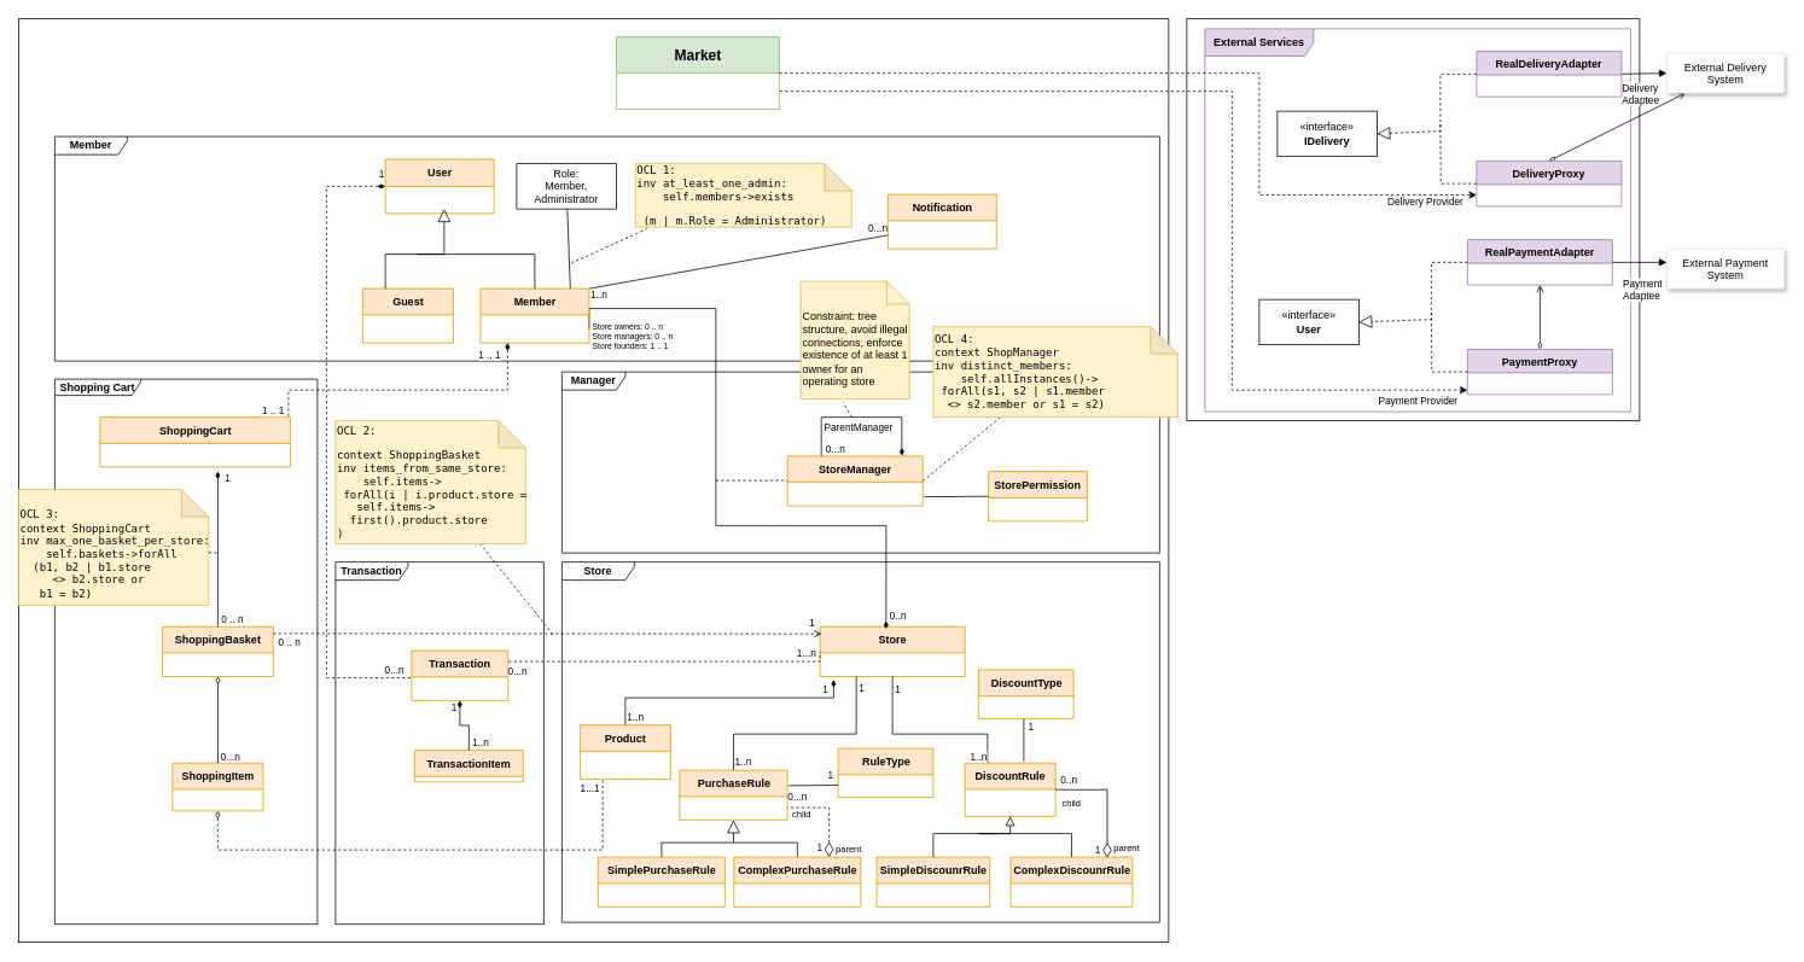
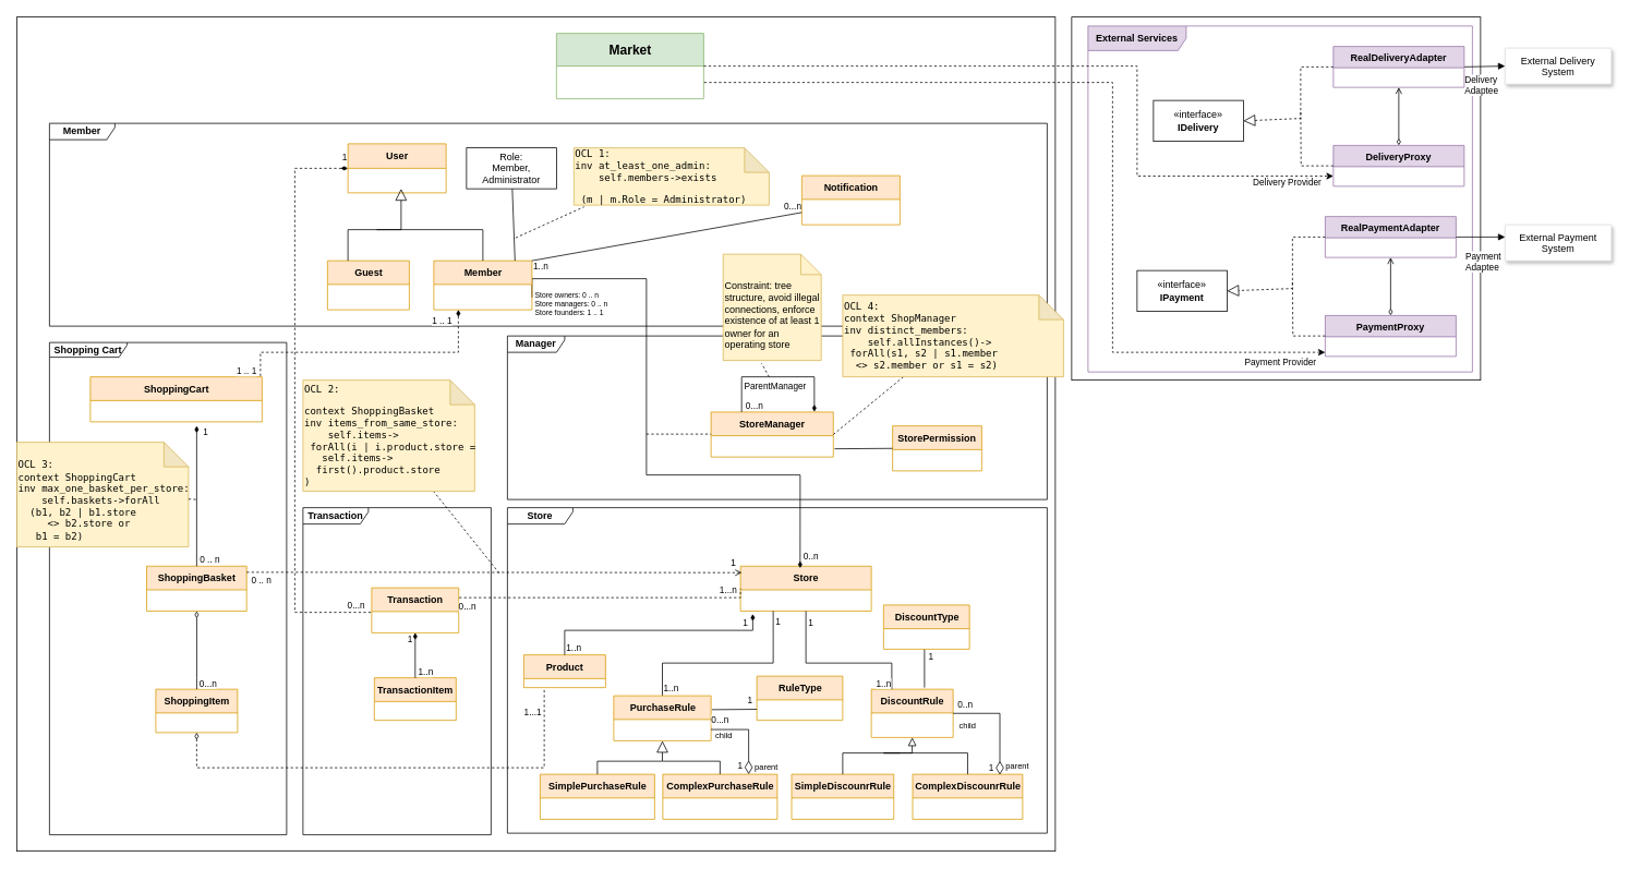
- <mxCell id="71" style="rounded=0;orthogonalLoop=1;jettySize=auto;html=1;endArrow=open;endFill=0;startArrow=diamondThin;startFill=0;exitX=0.5;exitY=0;exitDx=0;exitDy=0;" parent="68" source="72" target="82" edge="1"><mxGeometry relative="1" as="geometry"><mxPoint x="310" y="58" as="targetPoint" /></mxGeometry></mxCell>
+ <mxCell id="71" style="rounded=0;orthogonalLoop=1;jettySize=auto;html=1;endArrow=open;endFill=0;startArrow=diamondThin;startFill=0;entryX=0.5;entryY=1;entryDx=0;entryDy=0;exitX=0.5;exitY=0;exitDx=0;exitDy=0;" parent="68" source="72" target="69" edge="1"><mxGeometry relative="1" as="geometry"><mxPoint x="310" y="58" as="targetPoint" /></mxGeometry></mxCell>
- <mxCell id="77" value="«interface»&lt;br&gt;&lt;b&gt;User&lt;/b&gt;" style="html=1;whiteSpace=wrap;" parent="75" vertex="1"><mxGeometry y="66" width="110" height="50" as="geometry" /></mxCell>
+ <mxCell id="77" value="«interface»&lt;br&gt;&lt;b&gt;IPayment&lt;/b&gt;" style="html=1;whiteSpace=wrap;" parent="75" vertex="1"><mxGeometry y="66" width="110" height="50" as="geometry" /></mxCell>
- <mxCell id="12" value="Product" style="swimlane;fontStyle=1;align=center;verticalAlign=middle;childLayout=stackLayout;horizontal=1;startSize=29;horizontalStack=0;resizeParent=1;resizeParentMax=0;resizeLast=0;collapsible=0;marginBottom=0;html=1;fillColor=#ffe6cc;strokeColor=#d79b00;" parent="1" vertex="1"><mxGeometry x="640" y="800" width="100" height="60" as="geometry" /></mxCell>
+ <mxCell id="12" value="Product" style="swimlane;fontStyle=1;align=center;verticalAlign=middle;childLayout=stackLayout;horizontal=1;startSize=29;horizontalStack=0;resizeParent=1;resizeParentMax=0;resizeLast=0;collapsible=0;marginBottom=0;html=1;fillColor=#ffe6cc;strokeColor=#d79b00;" parent="1" vertex="1"><mxGeometry x="640" y="800" width="100" height="40" as="geometry" /></mxCell>
- <mxCell id="32" value="TransactionItem" style="swimlane;fontStyle=1;align=center;verticalAlign=middle;childLayout=stackLayout;horizontal=1;startSize=29;horizontalStack=0;resizeParent=1;resizeParentMax=0;resizeLast=0;collapsible=0;marginBottom=0;html=1;fillColor=#ffe6cc;strokeColor=#d79b00;" parent="1" vertex="1"><mxGeometry x="457.25" y="828" width="120" height="35" as="geometry" /></mxCell>
+ <mxCell id="32" value="TransactionItem" style="swimlane;fontStyle=1;align=center;verticalAlign=middle;childLayout=stackLayout;horizontal=1;startSize=29;horizontalStack=0;resizeParent=1;resizeParentMax=0;resizeLast=0;collapsible=0;marginBottom=0;html=1;fillColor=#ffe6cc;strokeColor=#d79b00;" parent="1" vertex="1"><mxGeometry x="457.25" y="828" width="100" height="52" as="geometry" /></mxCell>
- <mxCell id="98" value="0...n" style="endArrow=none;html=1;endSize=12;startArrow=diamondThin;startSize=14;startFill=0;edgeStyle=orthogonalEdgeStyle;rounded=0;entryX=1;entryY=0.75;entryDx=0;entryDy=0;endFill=0;exitX=0.75;exitY=0;exitDx=0;exitDy=0;dashed=1;" parent="1" source="94" target="61" edge="1"><mxGeometry x="0.782" y="-11" relative="1" as="geometry"><mxPoint x="963" y="946" as="sourcePoint" /><mxPoint x="882" y="877.5" as="targetPoint" /><Array as="points"><mxPoint x="915" y="891" /></Array><mxPoint as="offset" /></mxGeometry></mxCell>
+ <mxCell id="98" value="0...n" style="endArrow=none;html=1;endSize=12;startArrow=diamondThin;startSize=14;startFill=0;edgeStyle=orthogonalEdgeStyle;rounded=0;entryX=1;entryY=0.75;entryDx=0;entryDy=0;endFill=0;exitX=0.75;exitY=0;exitDx=0;exitDy=0;" parent="1" source="94" target="61" edge="1"><mxGeometry x="0.782" y="-11" relative="1" as="geometry"><mxPoint x="963" y="946" as="sourcePoint" /><mxPoint x="882" y="877.5" as="targetPoint" /><Array as="points"><mxPoint x="915" y="891" /></Array><mxPoint as="offset" /></mxGeometry></mxCell>
